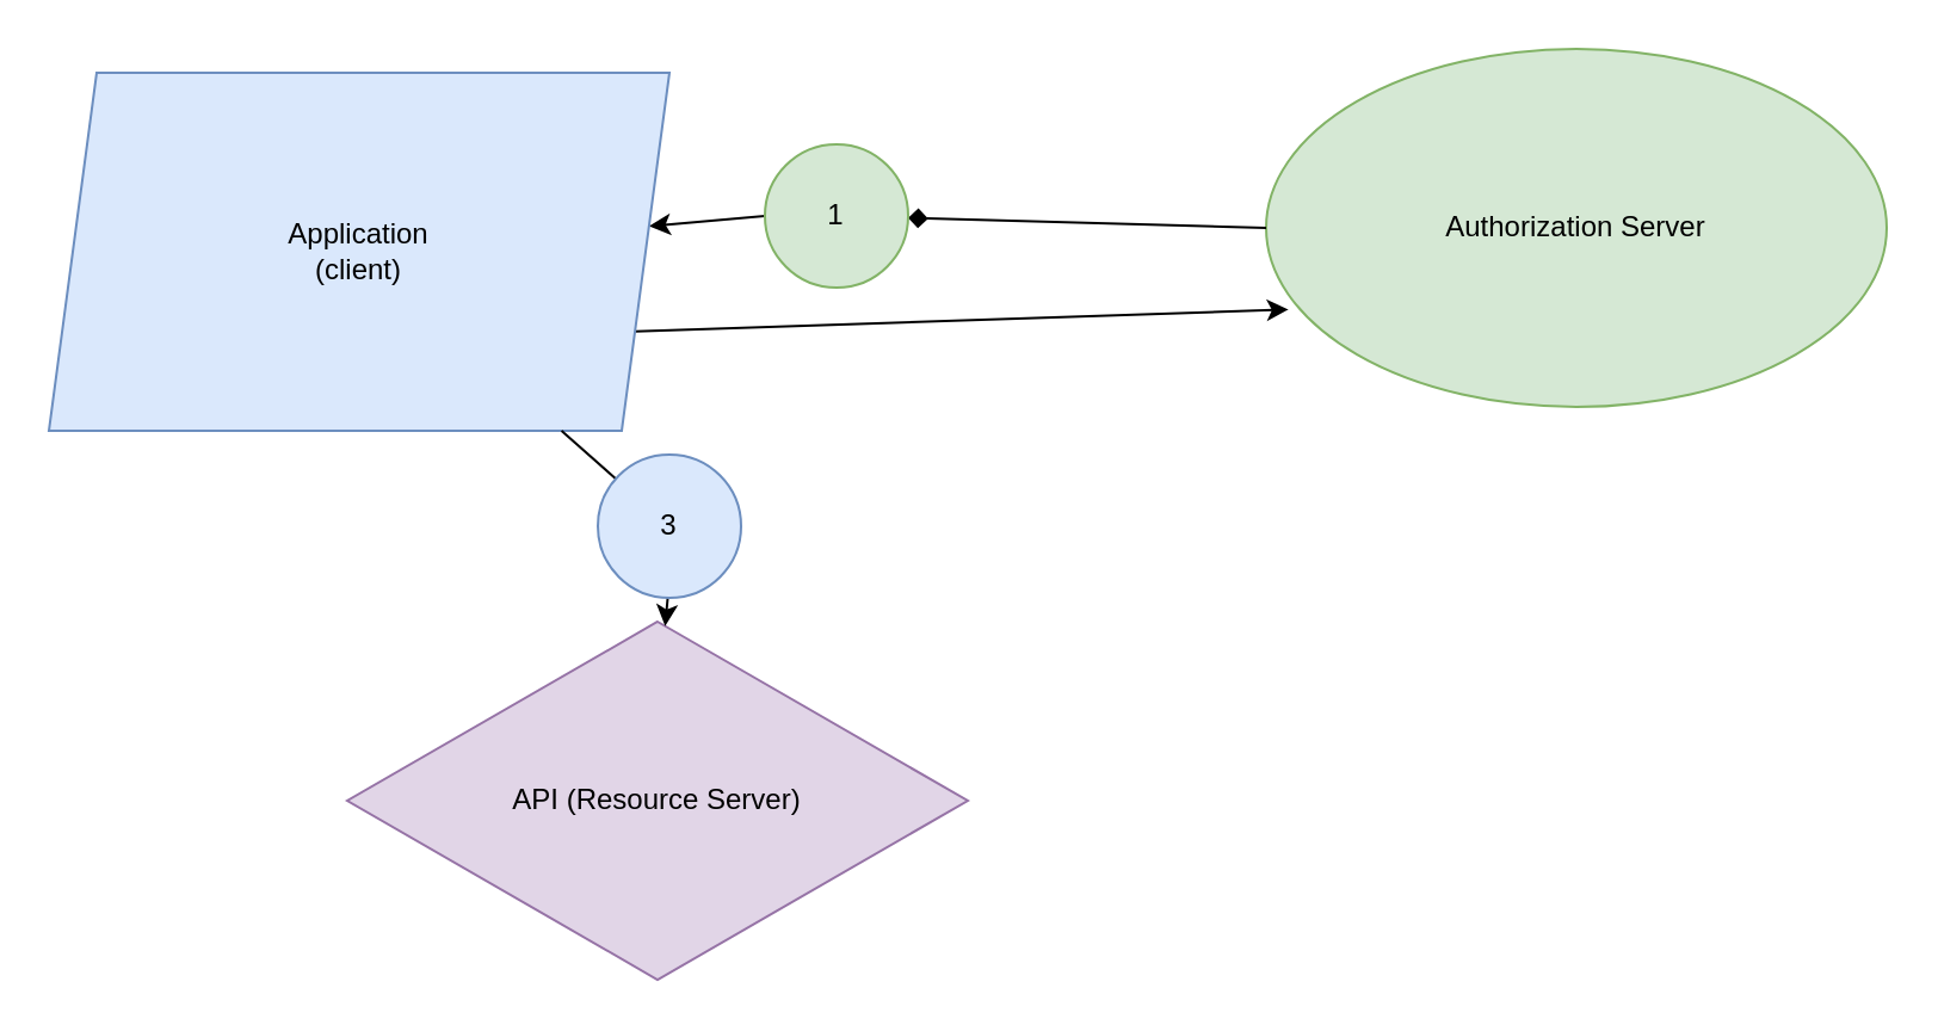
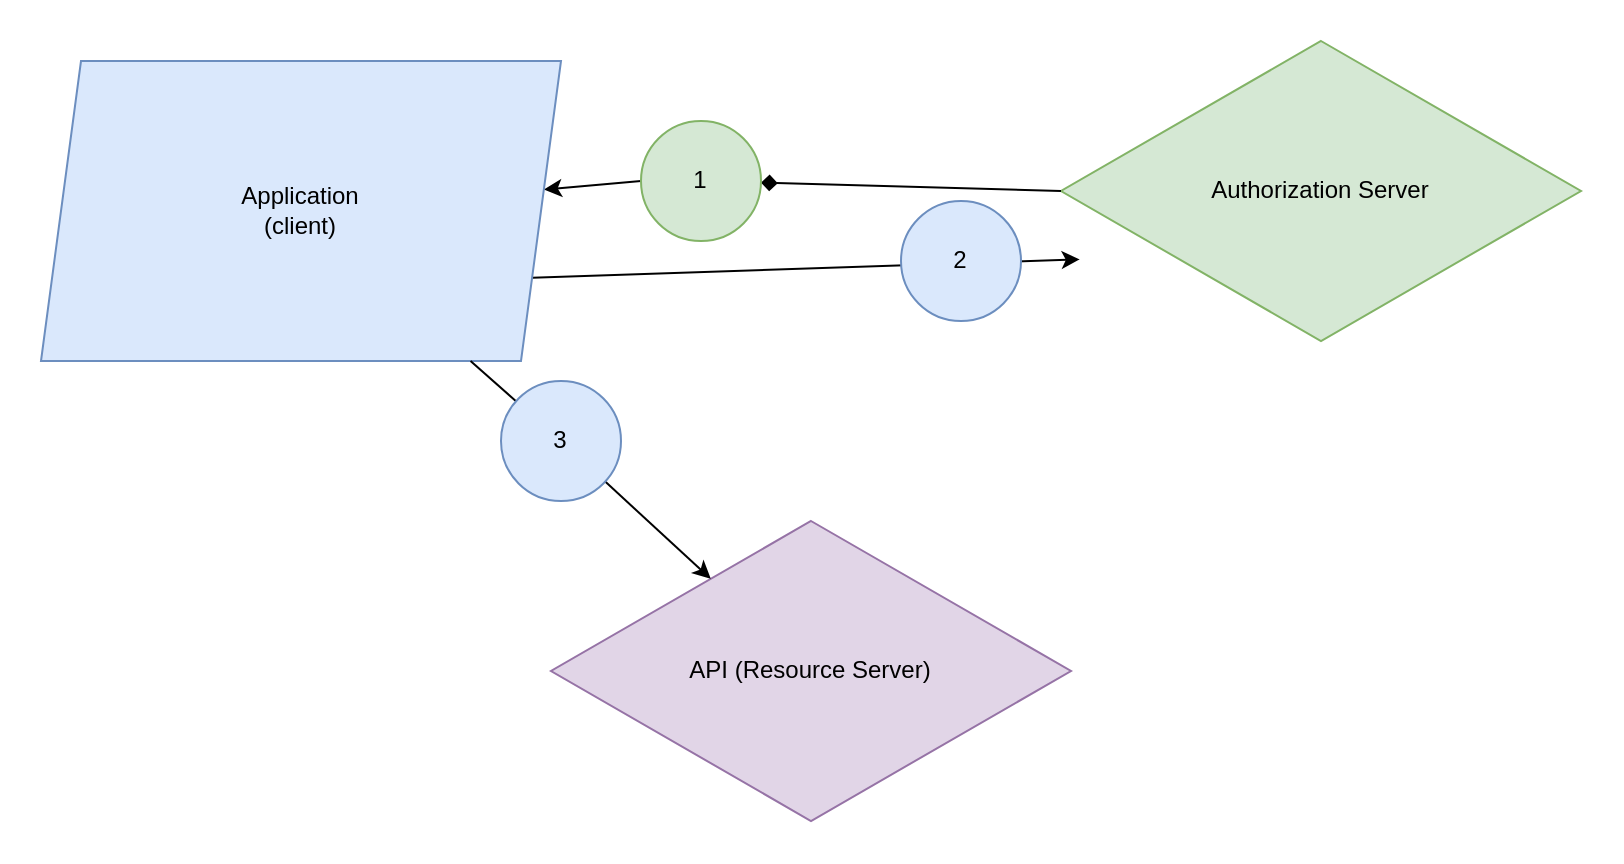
- <mxCell id="3" value="Authorization Server" style="ellipse;whiteSpace=wrap;html=1;fillColor=#d5e8d4;strokeColor=#82b366;" vertex="1" parent="1"><mxGeometry x="530" y="20" width="260" height="150" as="geometry" /></mxCell>
+ <mxCell id="3" value="Authorization Server" style="rhombus;whiteSpace=wrap;html=1;fillColor=#d5e8d4;strokeColor=#82b366;" vertex="1" parent="1"><mxGeometry x="530" y="20" width="260" height="150" as="geometry" /></mxCell>
+ <mxCell id="8" value="2" style="ellipse;whiteSpace=wrap;html=1;aspect=fixed;fillColor=#dae8fc;strokeColor=#6c8ebf;" vertex="1" parent="1"><mxGeometry x="450" y="100" width="60" height="60" as="geometry" /></mxCell>
- <mxCell id="4" value="API (Resource Server)" style="rhombus;whiteSpace=wrap;html=1;fillColor=#e1d5e7;strokeColor=#9673a6;" vertex="1" parent="1"><mxGeometry x="145" y="260" width="260" height="150" as="geometry" /></mxCell>
+ <mxCell id="4" value="API (Resource Server)" style="rhombus;whiteSpace=wrap;html=1;fillColor=#e1d5e7;strokeColor=#9673a6;" vertex="1" parent="1"><mxGeometry x="275" y="260" width="260" height="150" as="geometry" /></mxCell>
